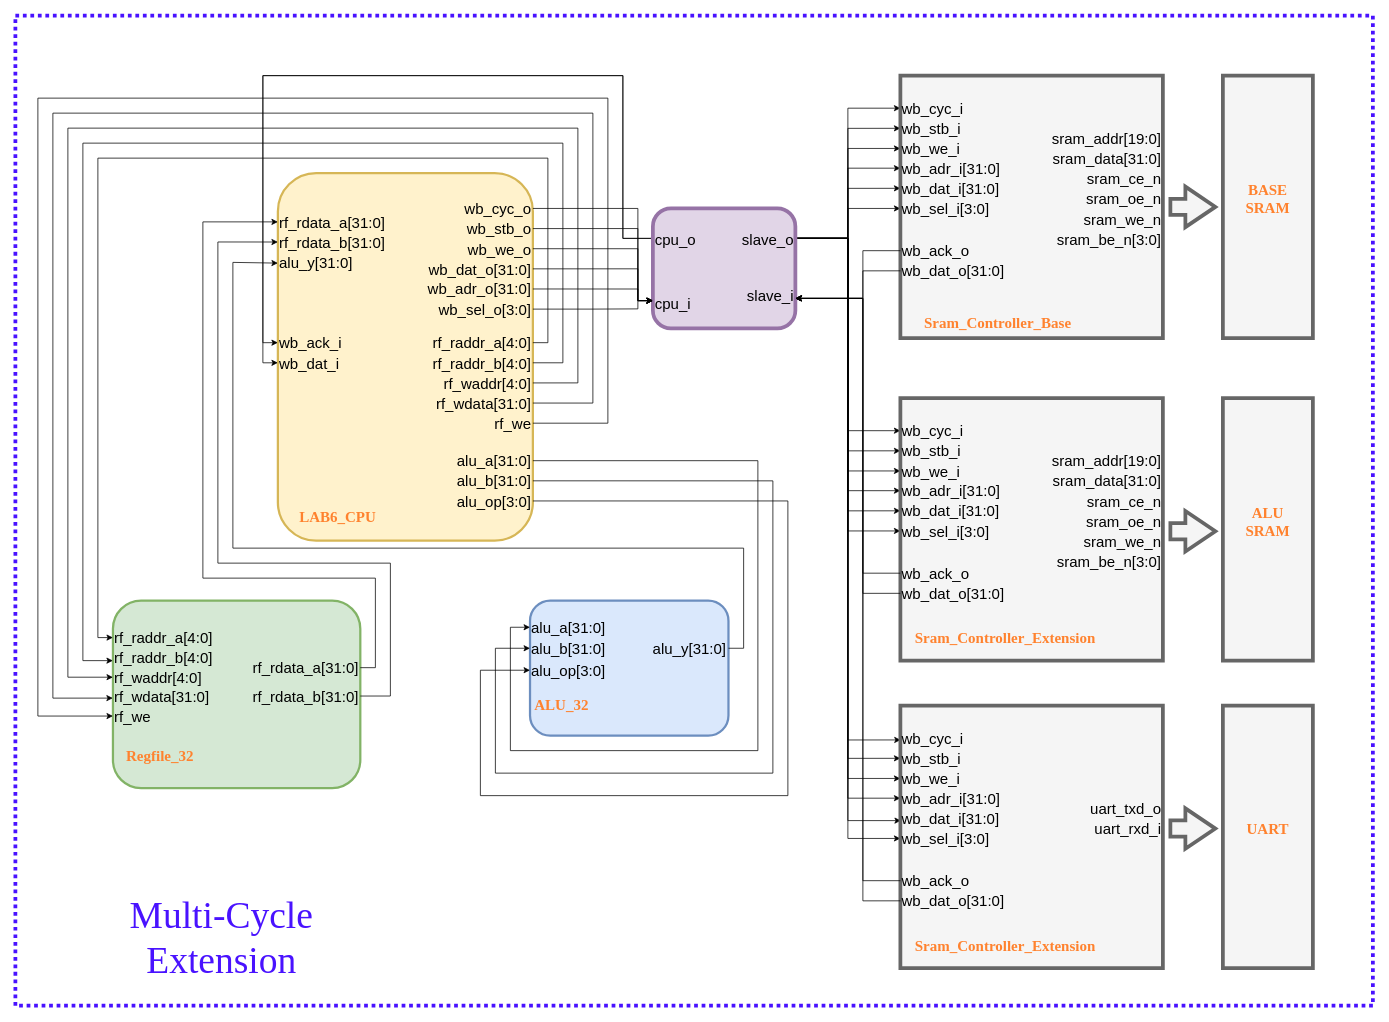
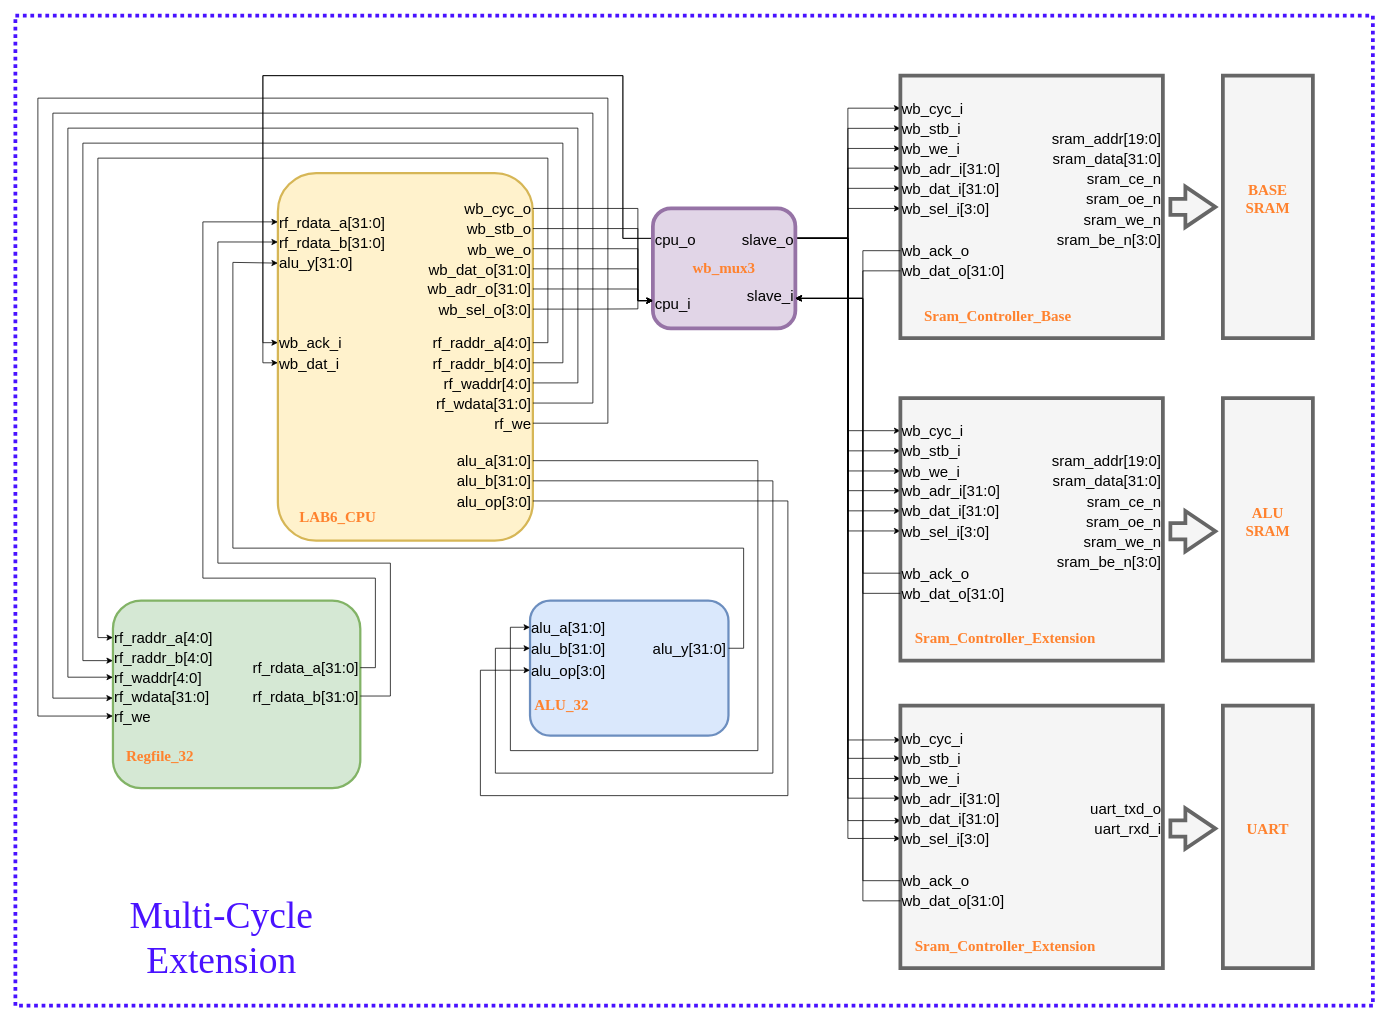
+ <mxCell id="53" value="&lt;font color=&quot;#ff822e&quot; face=&quot;Comic Sans MS&quot;&gt;&lt;b style=&quot;&quot;&gt;wb_mux3&lt;/b&gt;&lt;/font&gt;" style="text;html=1;strokeColor=none;fillColor=none;align=center;verticalAlign=middle;whiteSpace=wrap;rounded=0;strokeWidth=5;fontFamily=Helvetica;fontSize=20;fontColor=default;" vertex="1" parent="1"><mxGeometry x="890" y="336.68" width="150" height="37" as="geometry" /></mxCell>
- <mxCell id="65" value="&lt;font face=&quot;Comic Sans MS&quot; color=&quot;#ff822e&quot;&gt;&lt;b&gt;Sram_Controller_Base&lt;/b&gt;&lt;/font&gt;" style="text;html=1;strokeColor=none;fillColor=none;align=center;verticalAlign=middle;whiteSpace=wrap;rounded=0;strokeWidth=5;fontFamily=Helvetica;fontSize=20;fontColor=default;" vertex="1" parent="1"><mxGeometry x="1210" y="410" width="240" height="37" as="geometry" /></mxCell>
+ <mxCell id="65" value="&lt;font face=&quot;Comic Sans MS&quot; color=&quot;#ff822e&quot;&gt;&lt;b&gt;Sram_Controller_Base&lt;/b&gt;&lt;/font&gt;" style="text;html=1;strokeColor=none;fillColor=none;align=center;verticalAlign=middle;whiteSpace=wrap;rounded=0;strokeWidth=5;fontFamily=Helvetica;fontSize=20;fontColor=default;" vertex="1" parent="1"><mxGeometry x="1210" y="400" width="240" height="37" as="geometry" /></mxCell>
